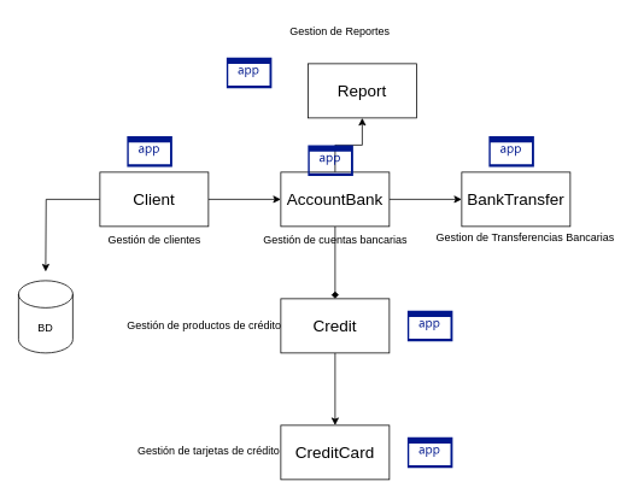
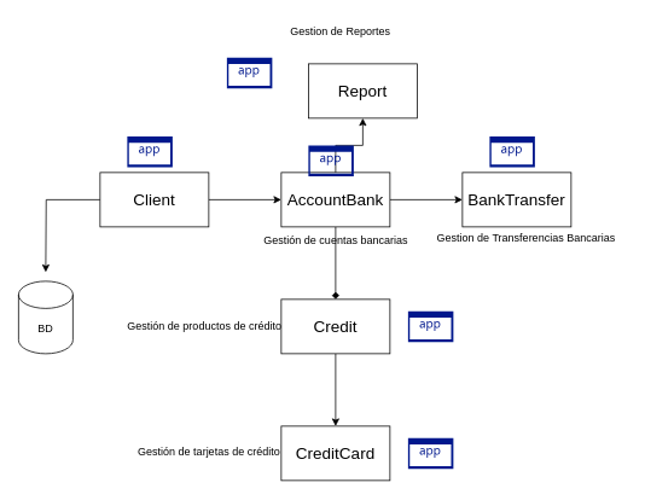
- <mxCell id="15" value="Gestión de clientes" style="text;html=1;align=center;verticalAlign=middle;resizable=0;points=[];autosize=1;strokeColor=none;fillColor=none;" parent="1" vertex="1"><mxGeometry x="110" y="250" width="120" height="30" as="geometry" /></mxCell>
